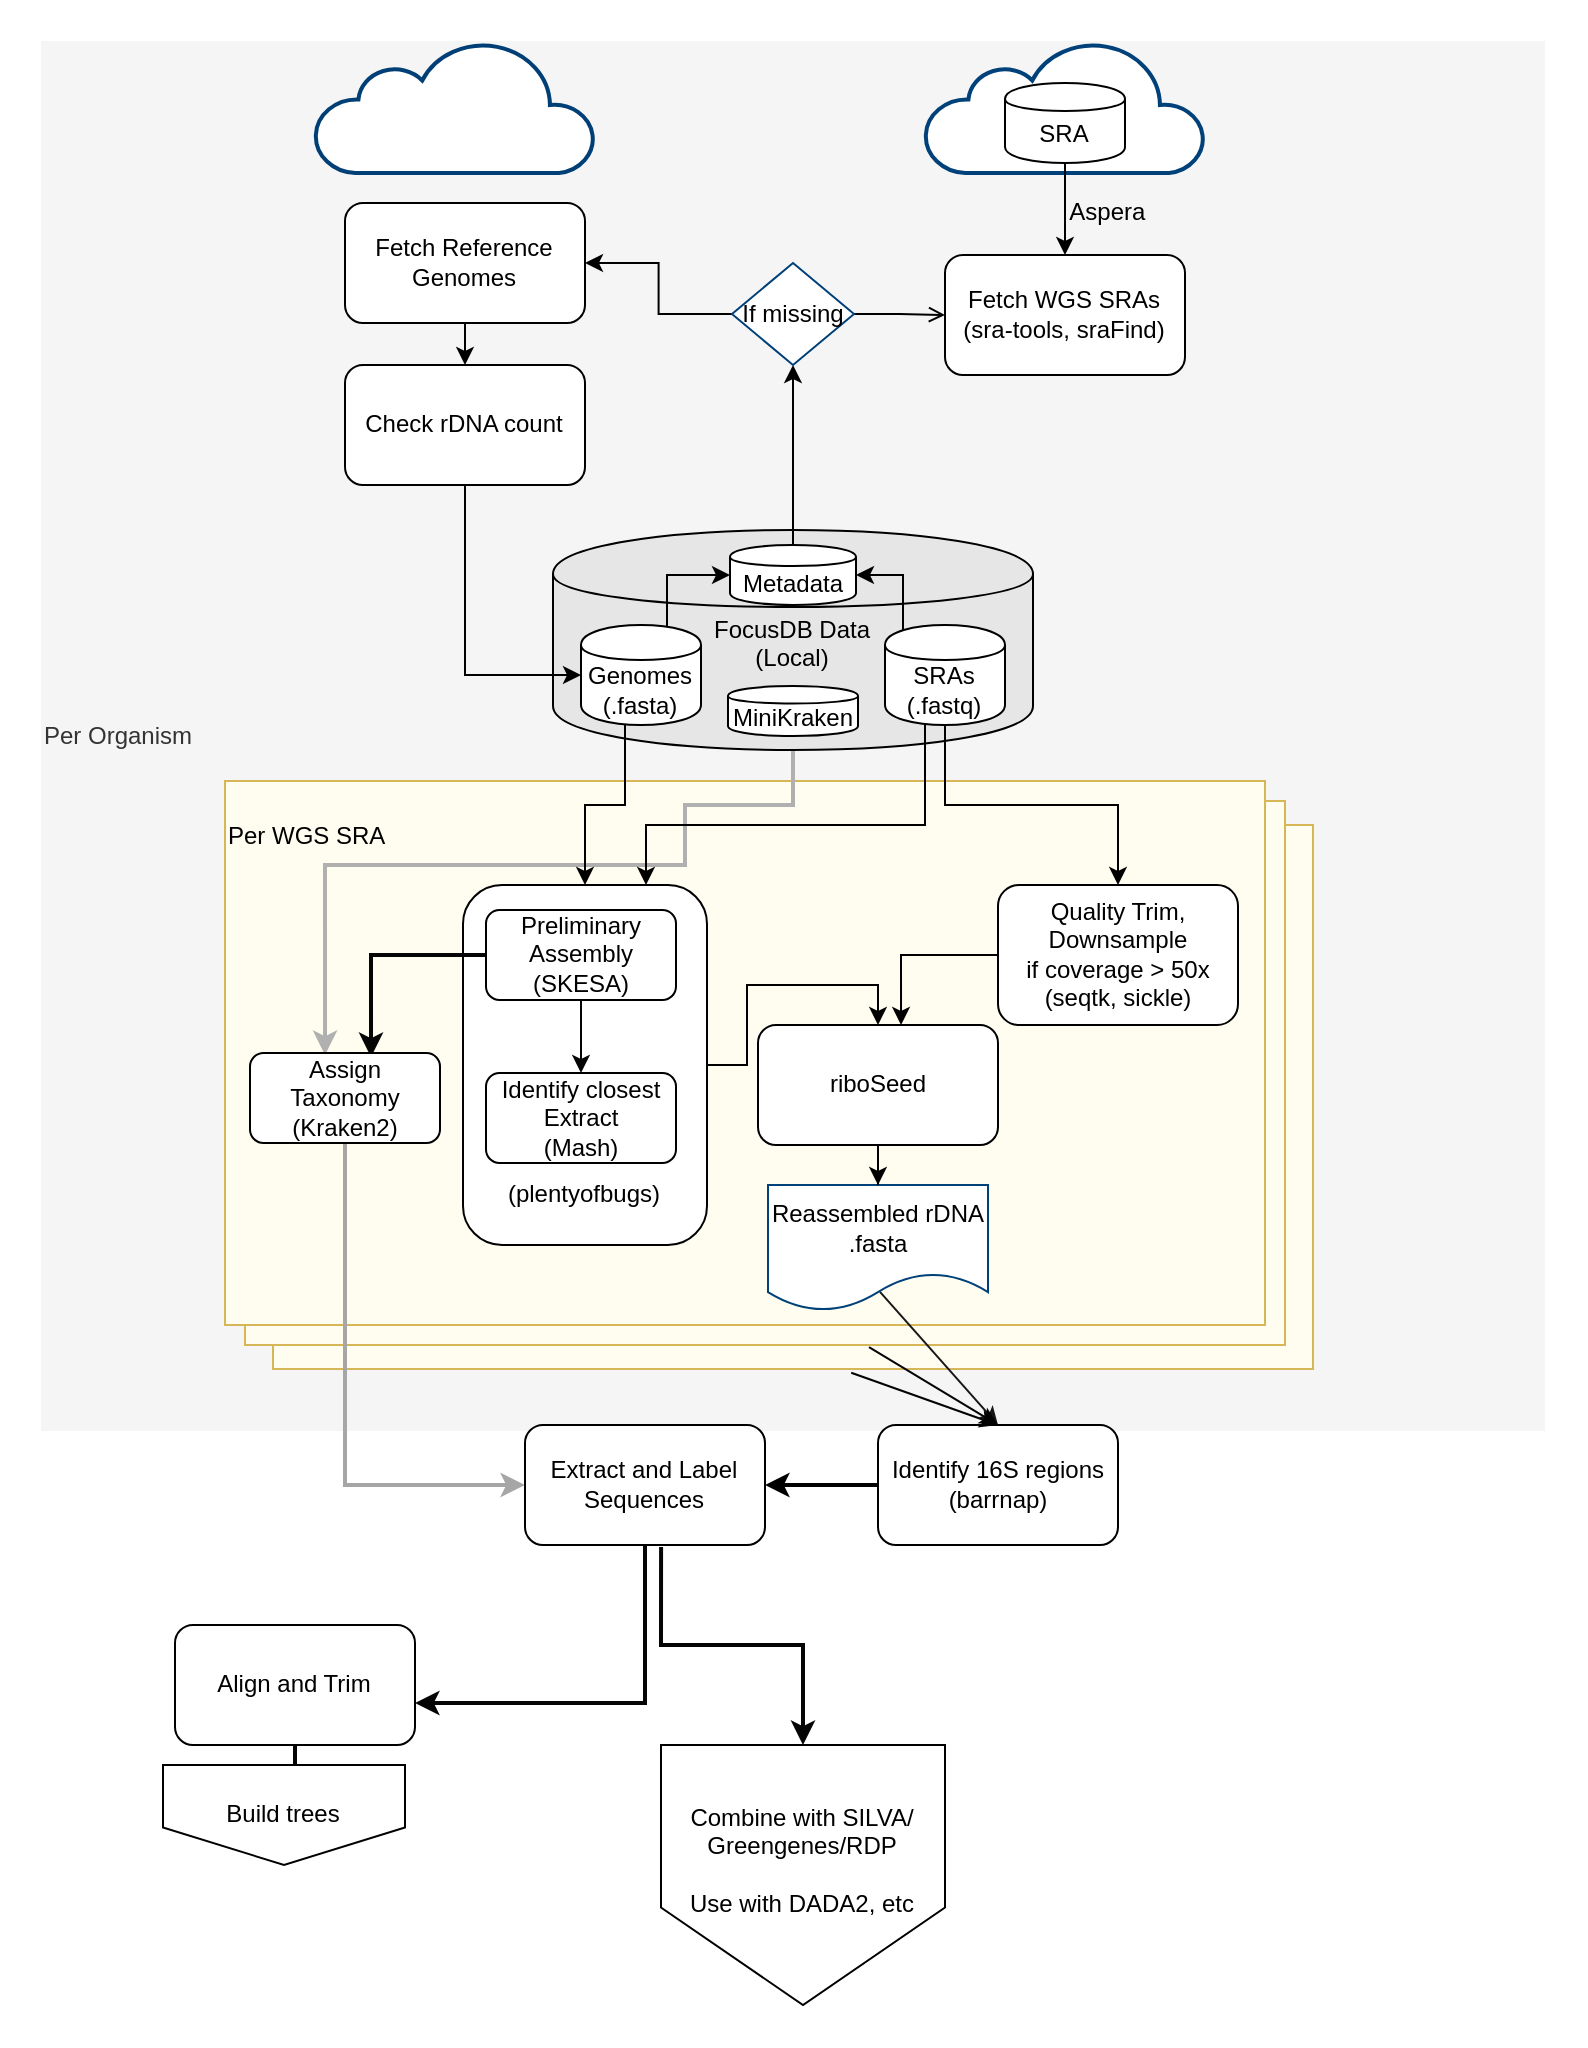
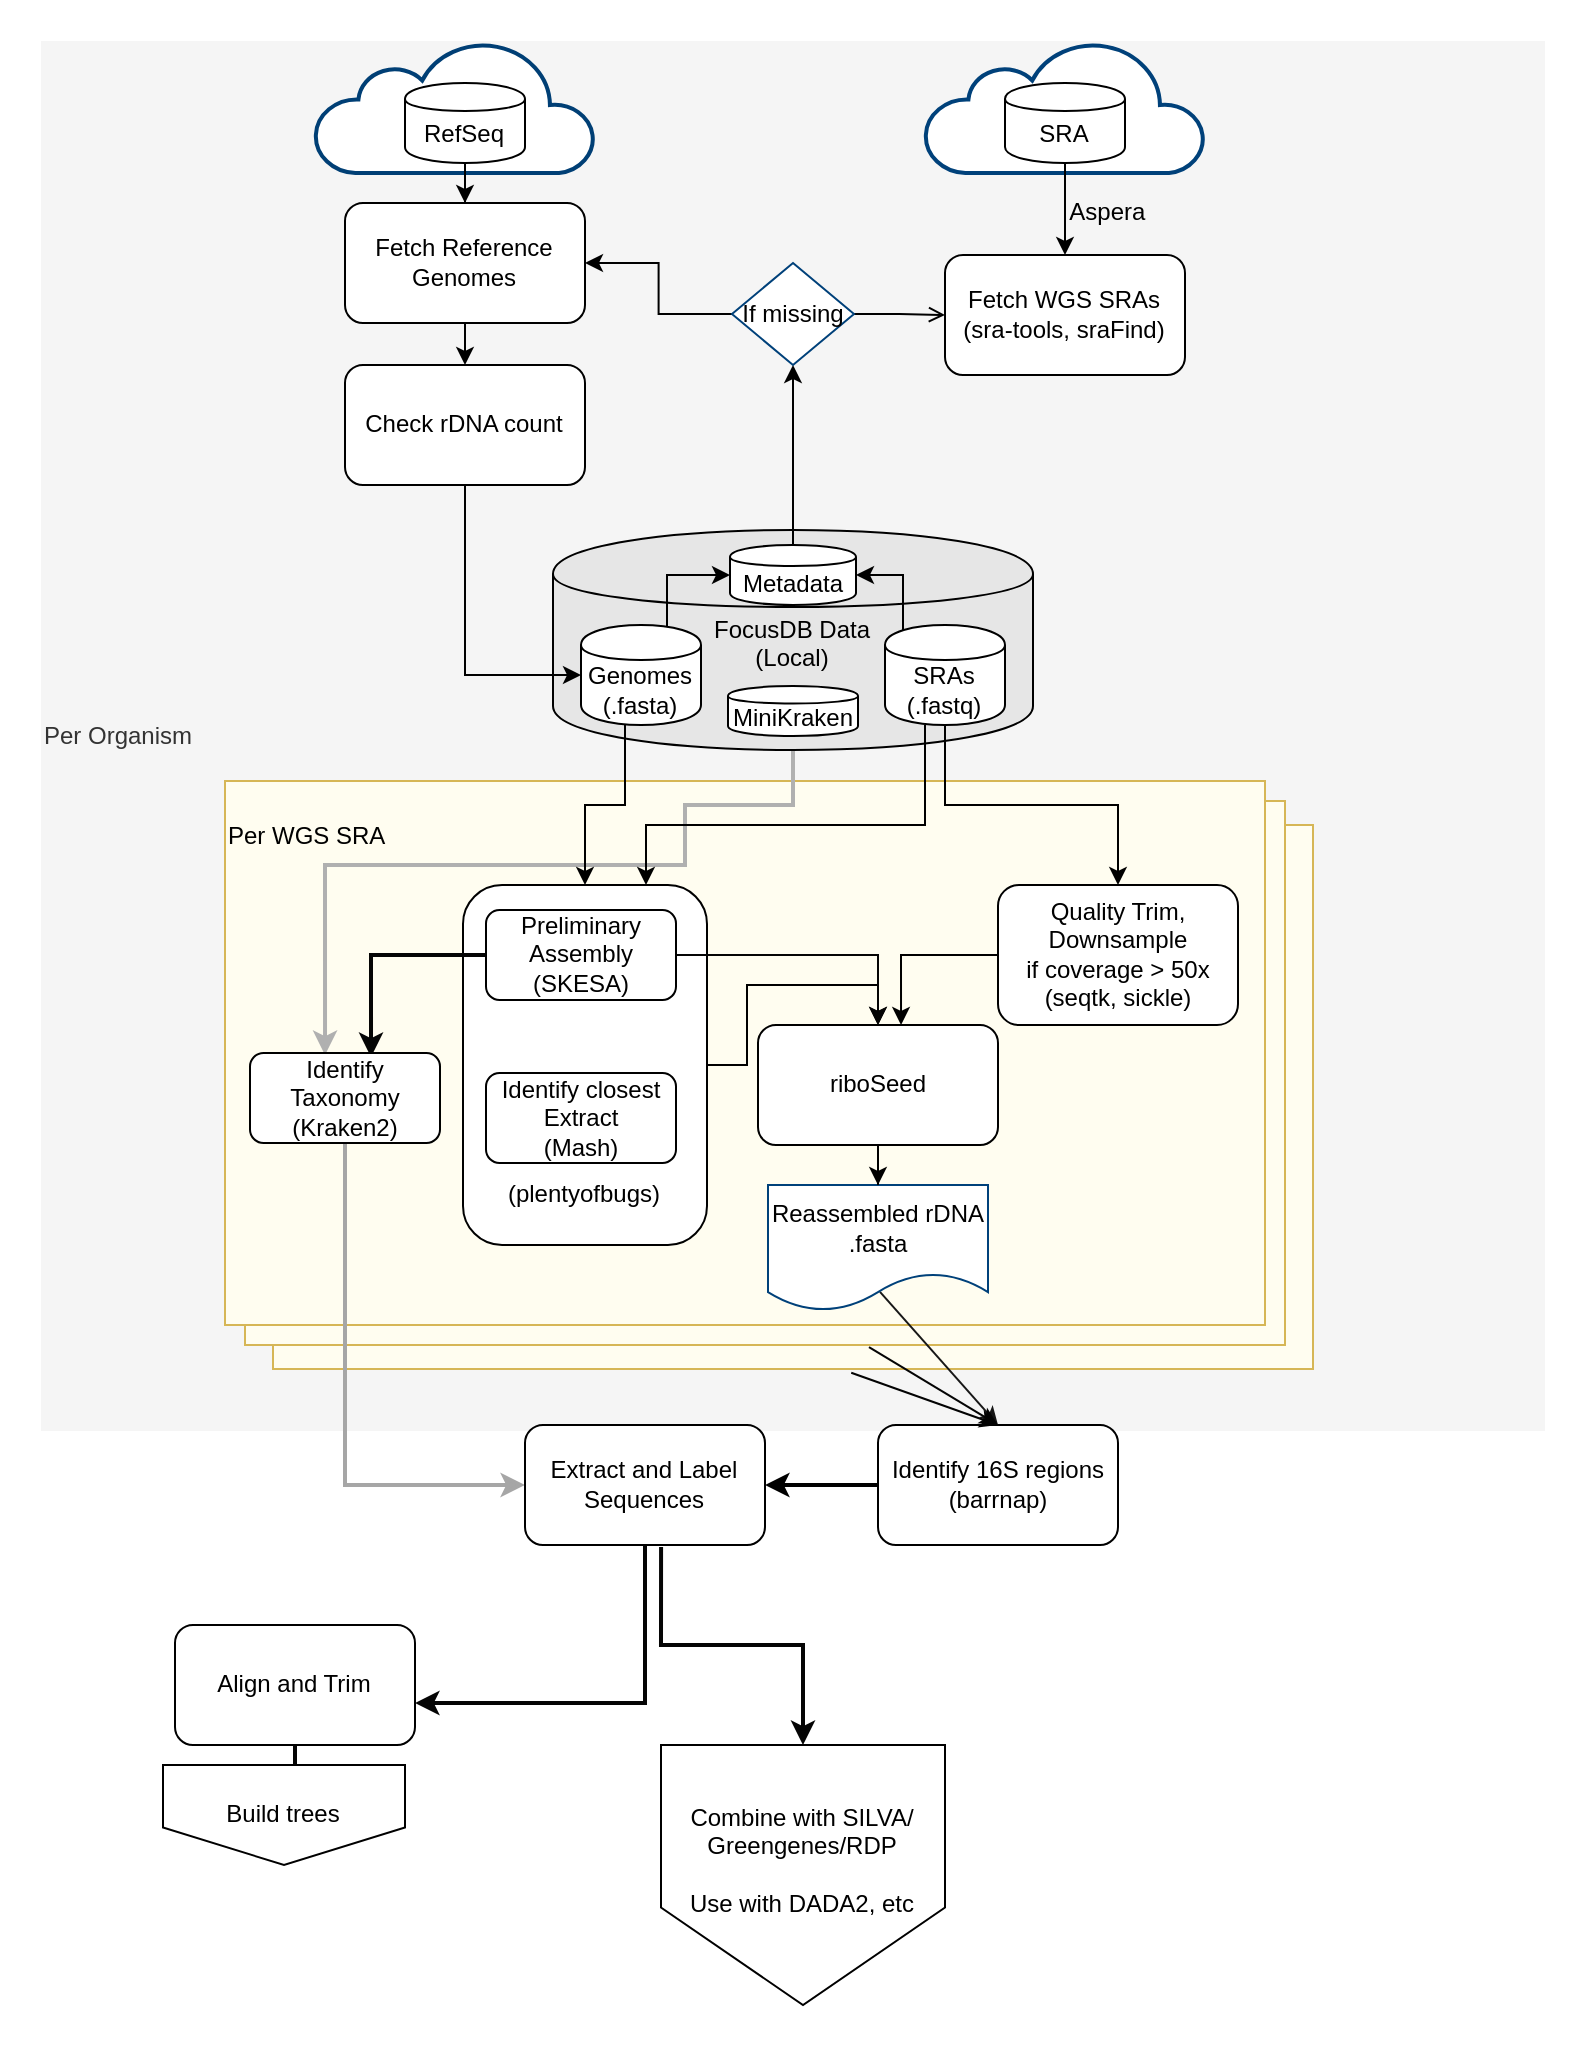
+ <mxCell id="15" value="RefSeq" style="shape=cylinder;whiteSpace=wrap;html=1;boundedLbl=1;backgroundOutline=1;" parent="1" vertex="1"><mxGeometry x="202" y="41" width="60" height="40" as="geometry" /></mxCell>
+ <mxCell id="14" value="" style="edgeStyle=orthogonalEdgeStyle;rounded=0;orthogonalLoop=1;jettySize=auto;html=1;" parent="1" source="15" target="21" edge="1"><mxGeometry relative="1" as="geometry" /></mxCell>
- <mxCell id="47" style="edgeStyle=orthogonalEdgeStyle;rounded=0;orthogonalLoop=1;jettySize=auto;html=1;shadow=0;strokeColor=#050505;strokeWidth=1;entryX=0.5;entryY=0;entryDx=0;entryDy=0;" edge="1" parent="1" source="49" target="50"><mxGeometry relative="1" as="geometry" /></mxCell>
+ <mxCell id="47" style="edgeStyle=orthogonalEdgeStyle;rounded=0;orthogonalLoop=1;jettySize=auto;html=1;shadow=0;strokeColor=#050505;strokeWidth=1;" edge="1" parent="1" source="49" target="35"><mxGeometry relative="1" as="geometry" /></mxCell>
- <mxCell id="52" value="&lt;div&gt;Assign Taxonomy&lt;/div&gt;&lt;div&gt;(Kraken2)&lt;br&gt;&lt;/div&gt;" style="rounded=1;whiteSpace=wrap;html=1;" vertex="1" parent="1"><mxGeometry x="124.5" y="526" width="95" height="45" as="geometry" /></mxCell>
+ <mxCell id="52" value="&lt;div&gt;Identify Taxonomy&lt;/div&gt;&lt;div&gt;(Kraken2)&lt;br&gt;&lt;/div&gt;" style="rounded=1;whiteSpace=wrap;html=1;" vertex="1" parent="1"><mxGeometry x="124.5" y="526" width="95" height="45" as="geometry" /></mxCell>
